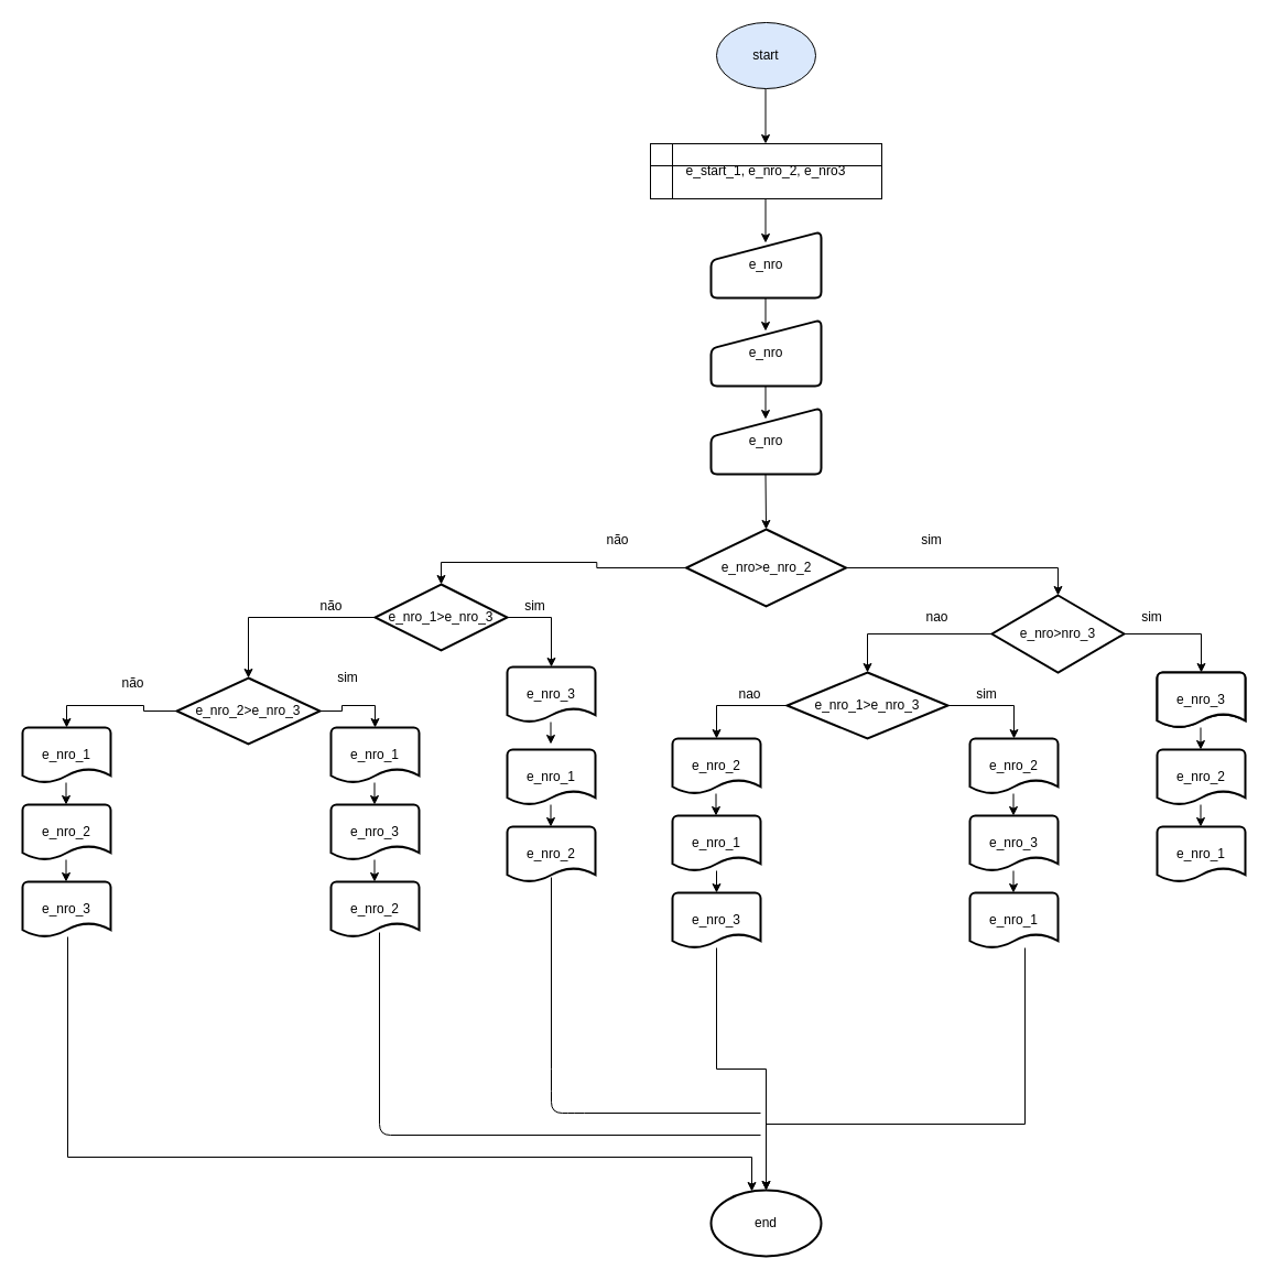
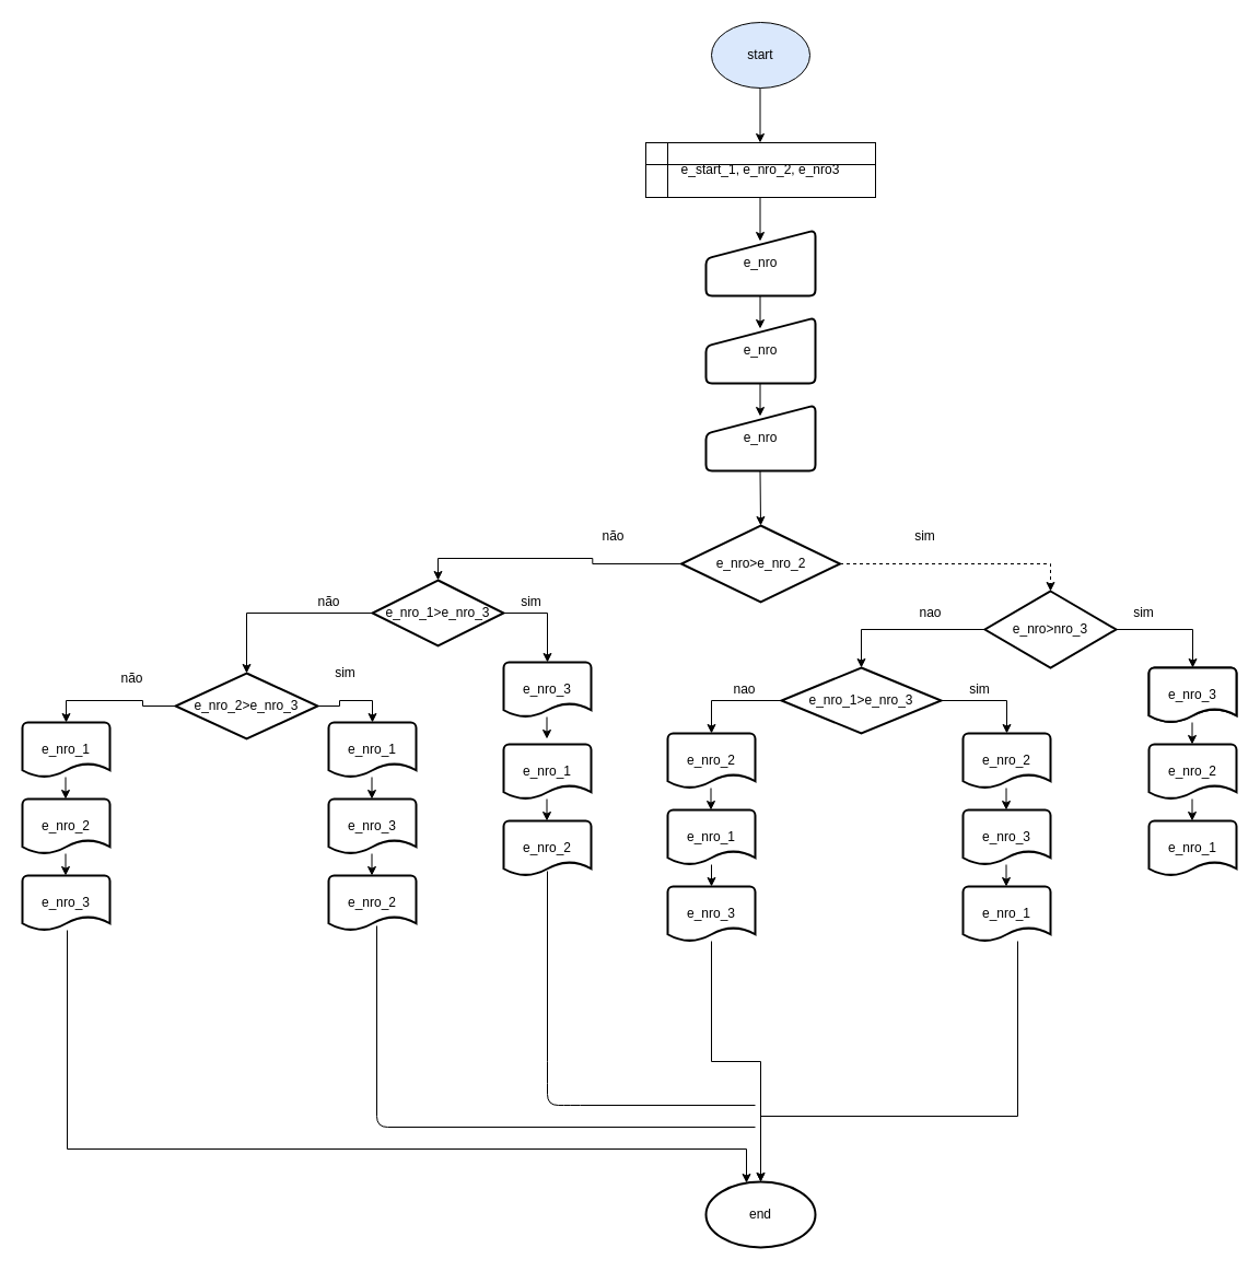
- <mxCell id="11" style="edgeStyle=orthogonalEdgeStyle;rounded=0;orthogonalLoop=1;jettySize=auto;html=1;exitX=1;exitY=0.5;exitDx=0;exitDy=0;exitPerimeter=0;entryX=0.5;entryY=0;entryDx=0;entryDy=0;entryPerimeter=0;" edge="1" parent="1" source="13" target="18"><mxGeometry relative="1" as="geometry"><mxPoint x="900" y="505" as="targetPoint" /></mxGeometry></mxCell>
+ <mxCell id="11" style="edgeStyle=orthogonalEdgeStyle;rounded=0;orthogonalLoop=1;jettySize=auto;html=1;exitX=1;exitY=0.5;exitDx=0;exitDy=0;exitPerimeter=0;entryX=0.5;entryY=0;entryDx=0;entryDy=0;entryPerimeter=0;dashed=1;" edge="1" parent="1" source="13" target="18"><mxGeometry relative="1" as="geometry"><mxPoint x="900" y="505" as="targetPoint" /></mxGeometry></mxCell>
